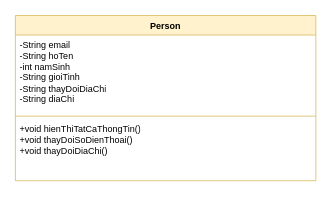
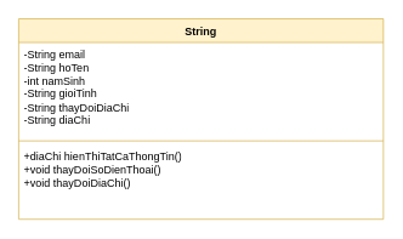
- <mxCell id="2" value="Person" style="swimlane;fontStyle=1;align=center;verticalAlign=top;childLayout=stackLayout;horizontal=1;startSize=26;horizontalStack=0;resizeParent=1;resizeParentMax=0;resizeLast=0;collapsible=1;marginBottom=0;whiteSpace=wrap;html=1;fillColor=#fff2cc;strokeColor=#d6b656;" vertex="1" parent="1"><mxGeometry x="20" y="20" width="400" height="220" as="geometry" /></mxCell>
+ <mxCell id="2" value="String" style="swimlane;fontStyle=1;align=center;verticalAlign=top;childLayout=stackLayout;horizontal=1;startSize=26;horizontalStack=0;resizeParent=1;resizeParentMax=0;resizeLast=0;collapsible=1;marginBottom=0;whiteSpace=wrap;html=1;fillColor=#fff2cc;strokeColor=#d6b656;" vertex="1" parent="1"><mxGeometry x="20" y="20" width="400" height="220" as="geometry" /></mxCell>
- <mxCell id="5" value="+void hienThiTatCaThongTin()&lt;br&gt;+void thayDoiSoDienThoai()&lt;br&gt;+void thayDoiDiaChi()" style="text;strokeColor=none;fillColor=none;align=left;verticalAlign=top;spacingLeft=4;spacingRight=4;overflow=hidden;rotatable=0;points=[[0,0.5],[1,0.5]];portConstraint=eastwest;whiteSpace=wrap;html=1;" vertex="1" parent="2"><mxGeometry y="138" width="400" height="82" as="geometry" /></mxCell>
+ <mxCell id="5" value="+diaChi hienThiTatCaThongTin()&lt;br&gt;+void thayDoiSoDienThoai()&lt;br&gt;+void thayDoiDiaChi()" style="text;strokeColor=none;fillColor=none;align=left;verticalAlign=top;spacingLeft=4;spacingRight=4;overflow=hidden;rotatable=0;points=[[0,0.5],[1,0.5]];portConstraint=eastwest;whiteSpace=wrap;html=1;" vertex="1" parent="2"><mxGeometry y="138" width="400" height="82" as="geometry" /></mxCell>
